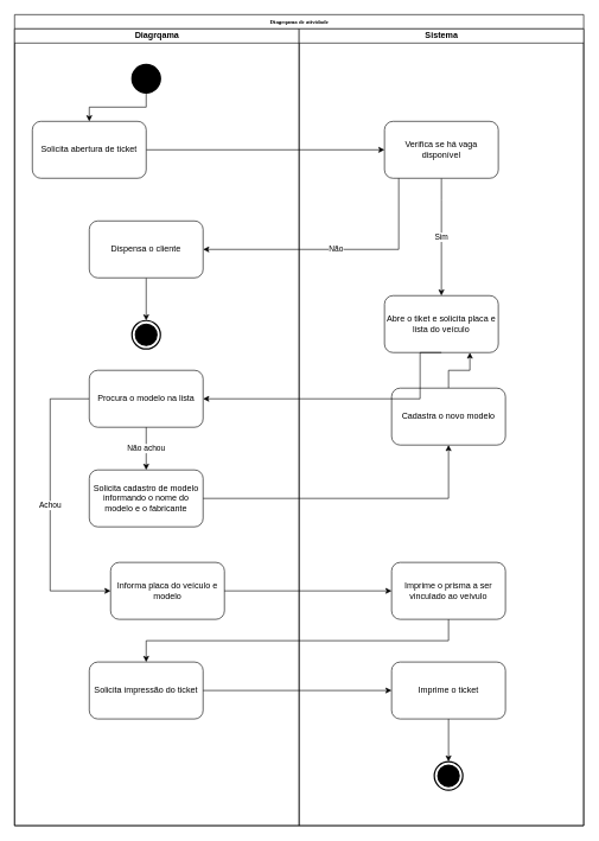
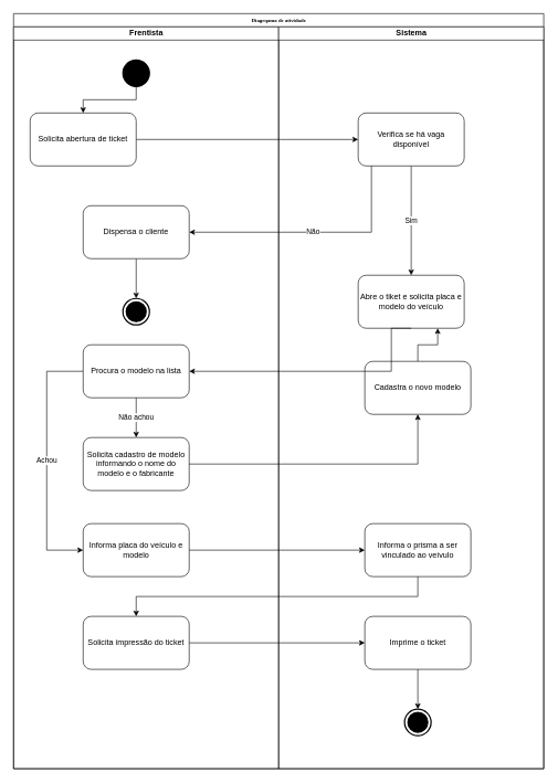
- <mxCell id="6" value="Diagrqama" style="swimlane;html=1;startSize=20;" parent="5" vertex="1"><mxGeometry y="20" width="400" height="1120" as="geometry" /></mxCell>
+ <mxCell id="6" value="Frentista" style="swimlane;html=1;startSize=20;" parent="5" vertex="1"><mxGeometry y="20" width="400" height="1120" as="geometry" /></mxCell>
- <mxCell id="23" value="Abre o tiket e solicita placa e lista do veículo" style="shape=rect;html=1;rounded=1;whiteSpace=wrap;align=center;" vertex="1" parent="17"><mxGeometry x="120" y="375" width="160" height="80" as="geometry" /></mxCell>
+ <mxCell id="23" value="Abre o tiket e solicita placa e modelo do veículo" style="shape=rect;html=1;rounded=1;whiteSpace=wrap;align=center;" vertex="1" parent="17"><mxGeometry x="120" y="375" width="160" height="80" as="geometry" /></mxCell>
- <mxCell id="8" value="Informa placa do veículo e modelo" style="shape=rect;html=1;rounded=1;whiteSpace=wrap;align=center;" vertex="1" parent="6"><mxGeometry x="135" y="750" width="160" height="80" as="geometry" /></mxCell>
+ <mxCell id="8" value="Informa placa do veículo e modelo" style="shape=rect;html=1;rounded=1;whiteSpace=wrap;align=center;" vertex="1" parent="6"><mxGeometry x="105" y="750" width="160" height="80" as="geometry" /></mxCell>
- <mxCell id="20" value="Imprime o prisma a ser vinculado ao veívulo" style="shape=rect;html=1;rounded=1;whiteSpace=wrap;align=center;" vertex="1" parent="17"><mxGeometry x="130" y="750" width="160" height="80" as="geometry" /></mxCell>
+ <mxCell id="20" value="Informa o prisma a ser vinculado ao veívulo" style="shape=rect;html=1;rounded=1;whiteSpace=wrap;align=center;" vertex="1" parent="17"><mxGeometry x="130" y="750" width="160" height="80" as="geometry" /></mxCell>
